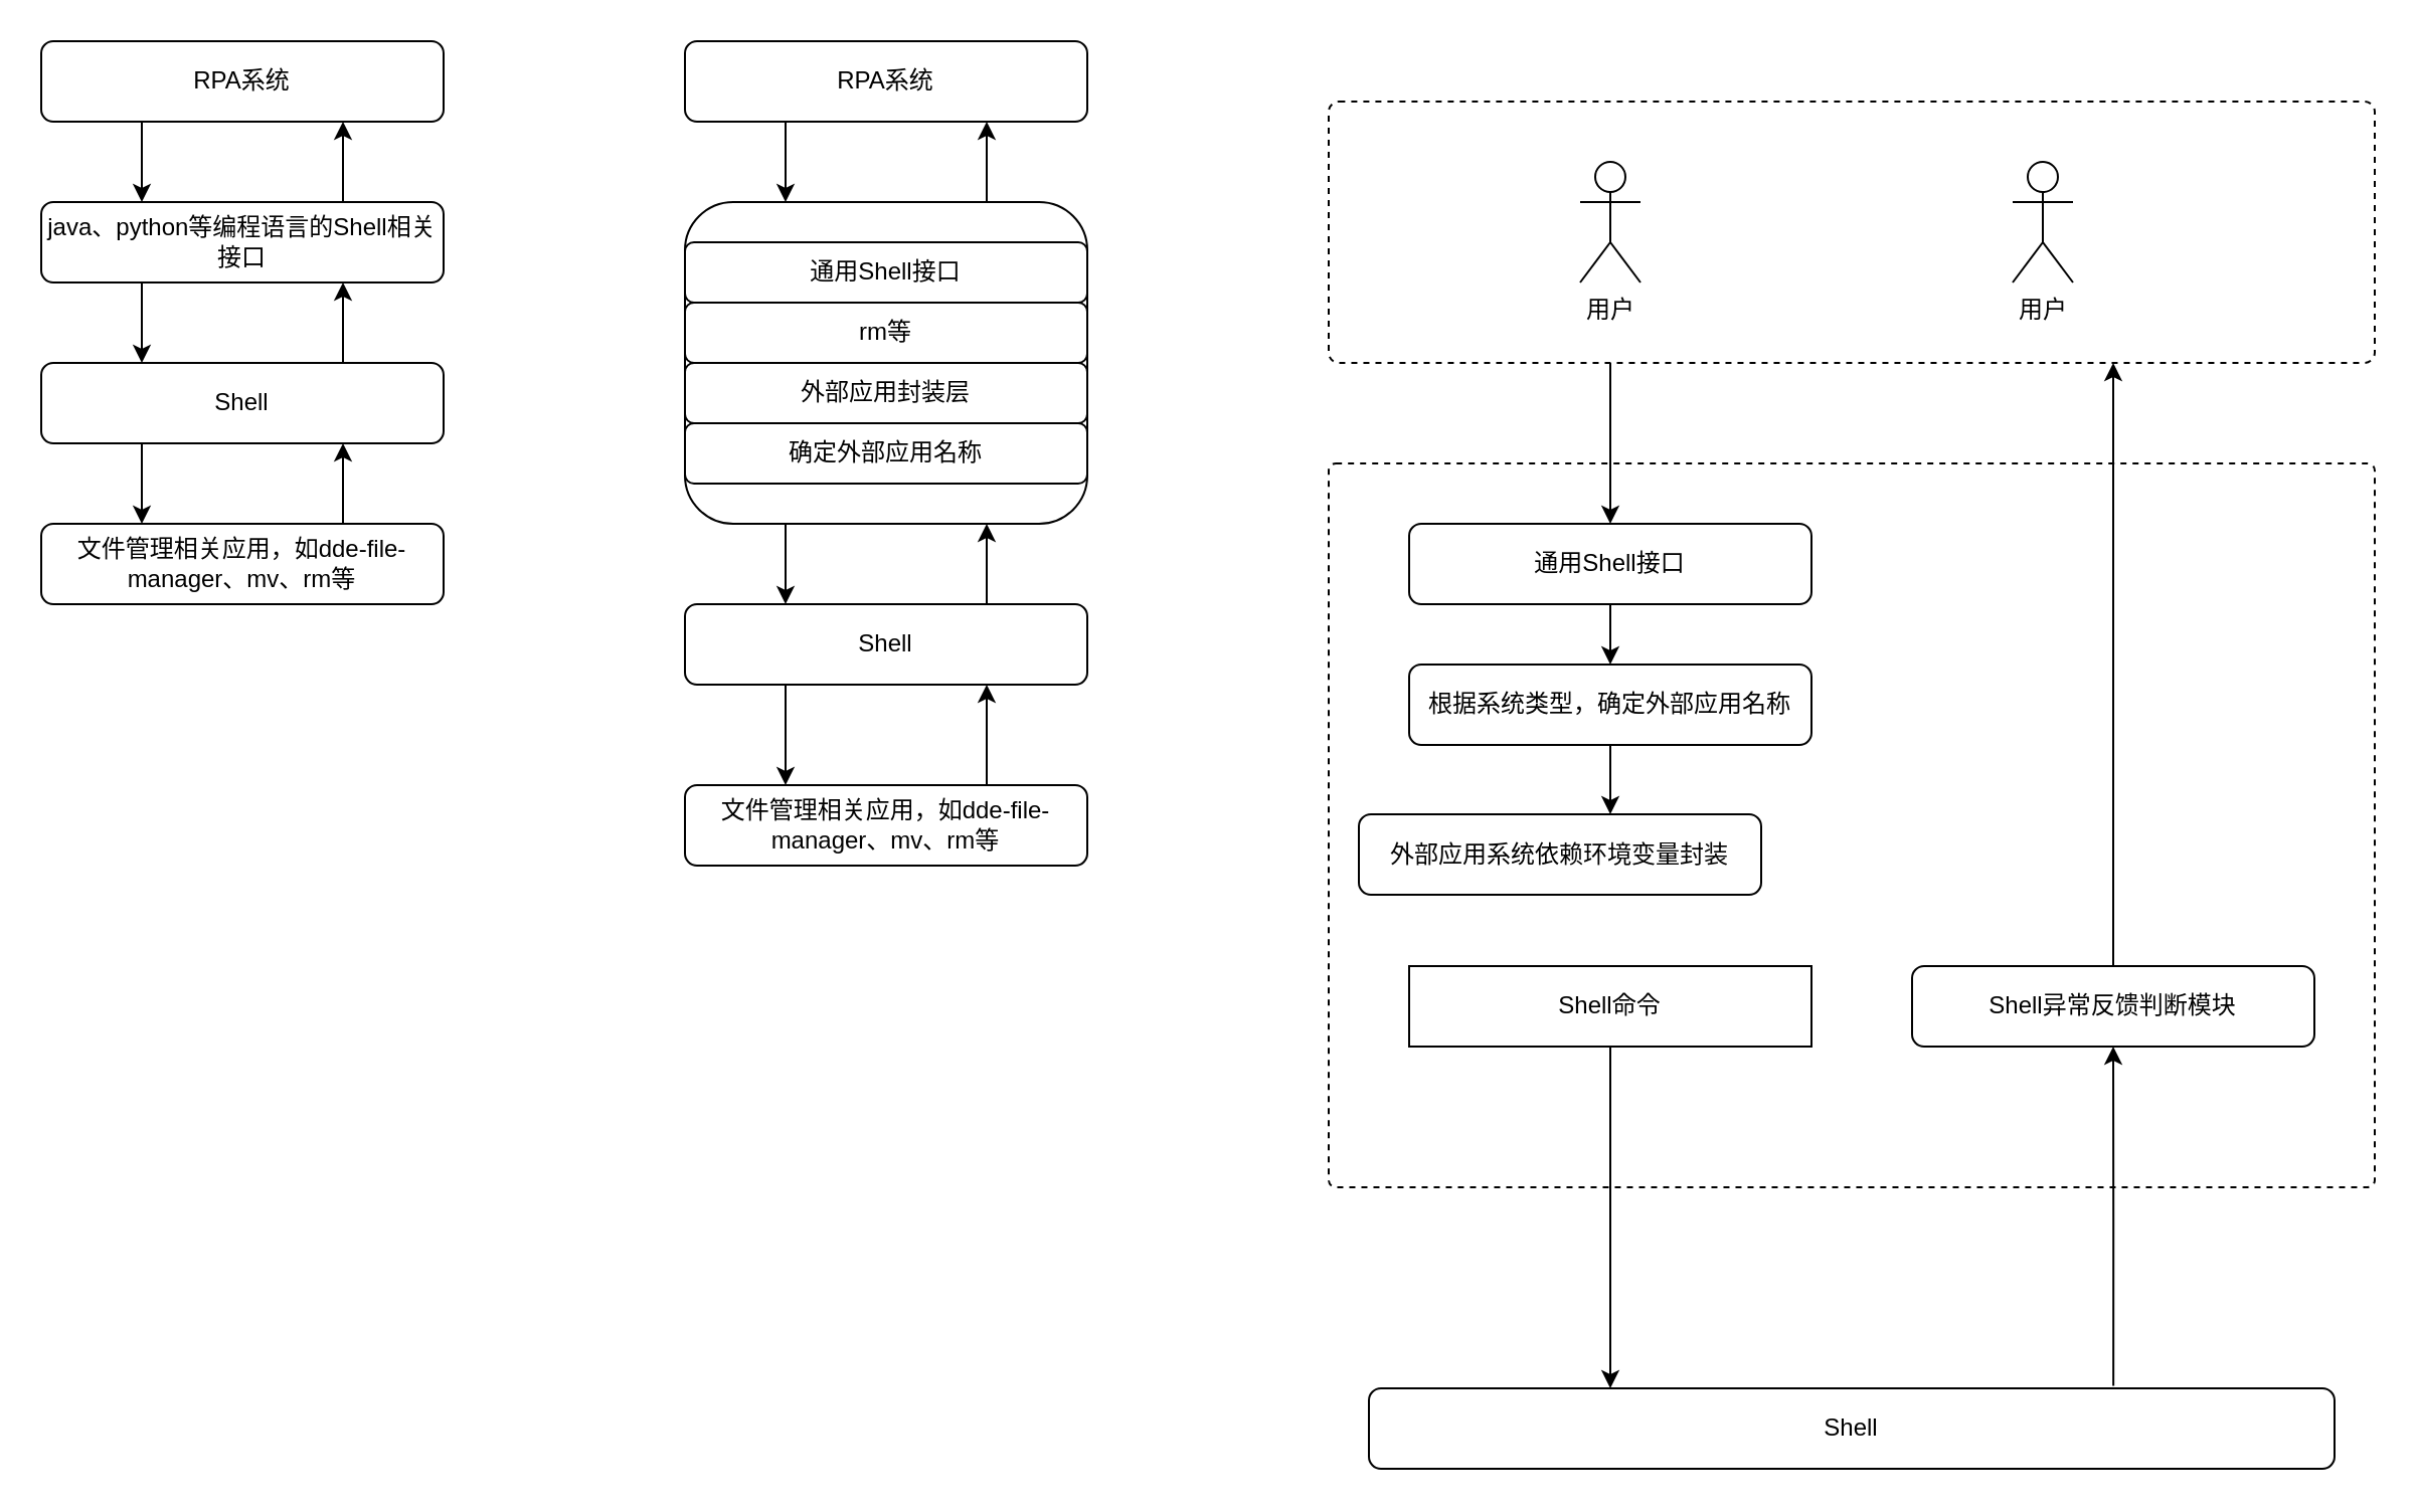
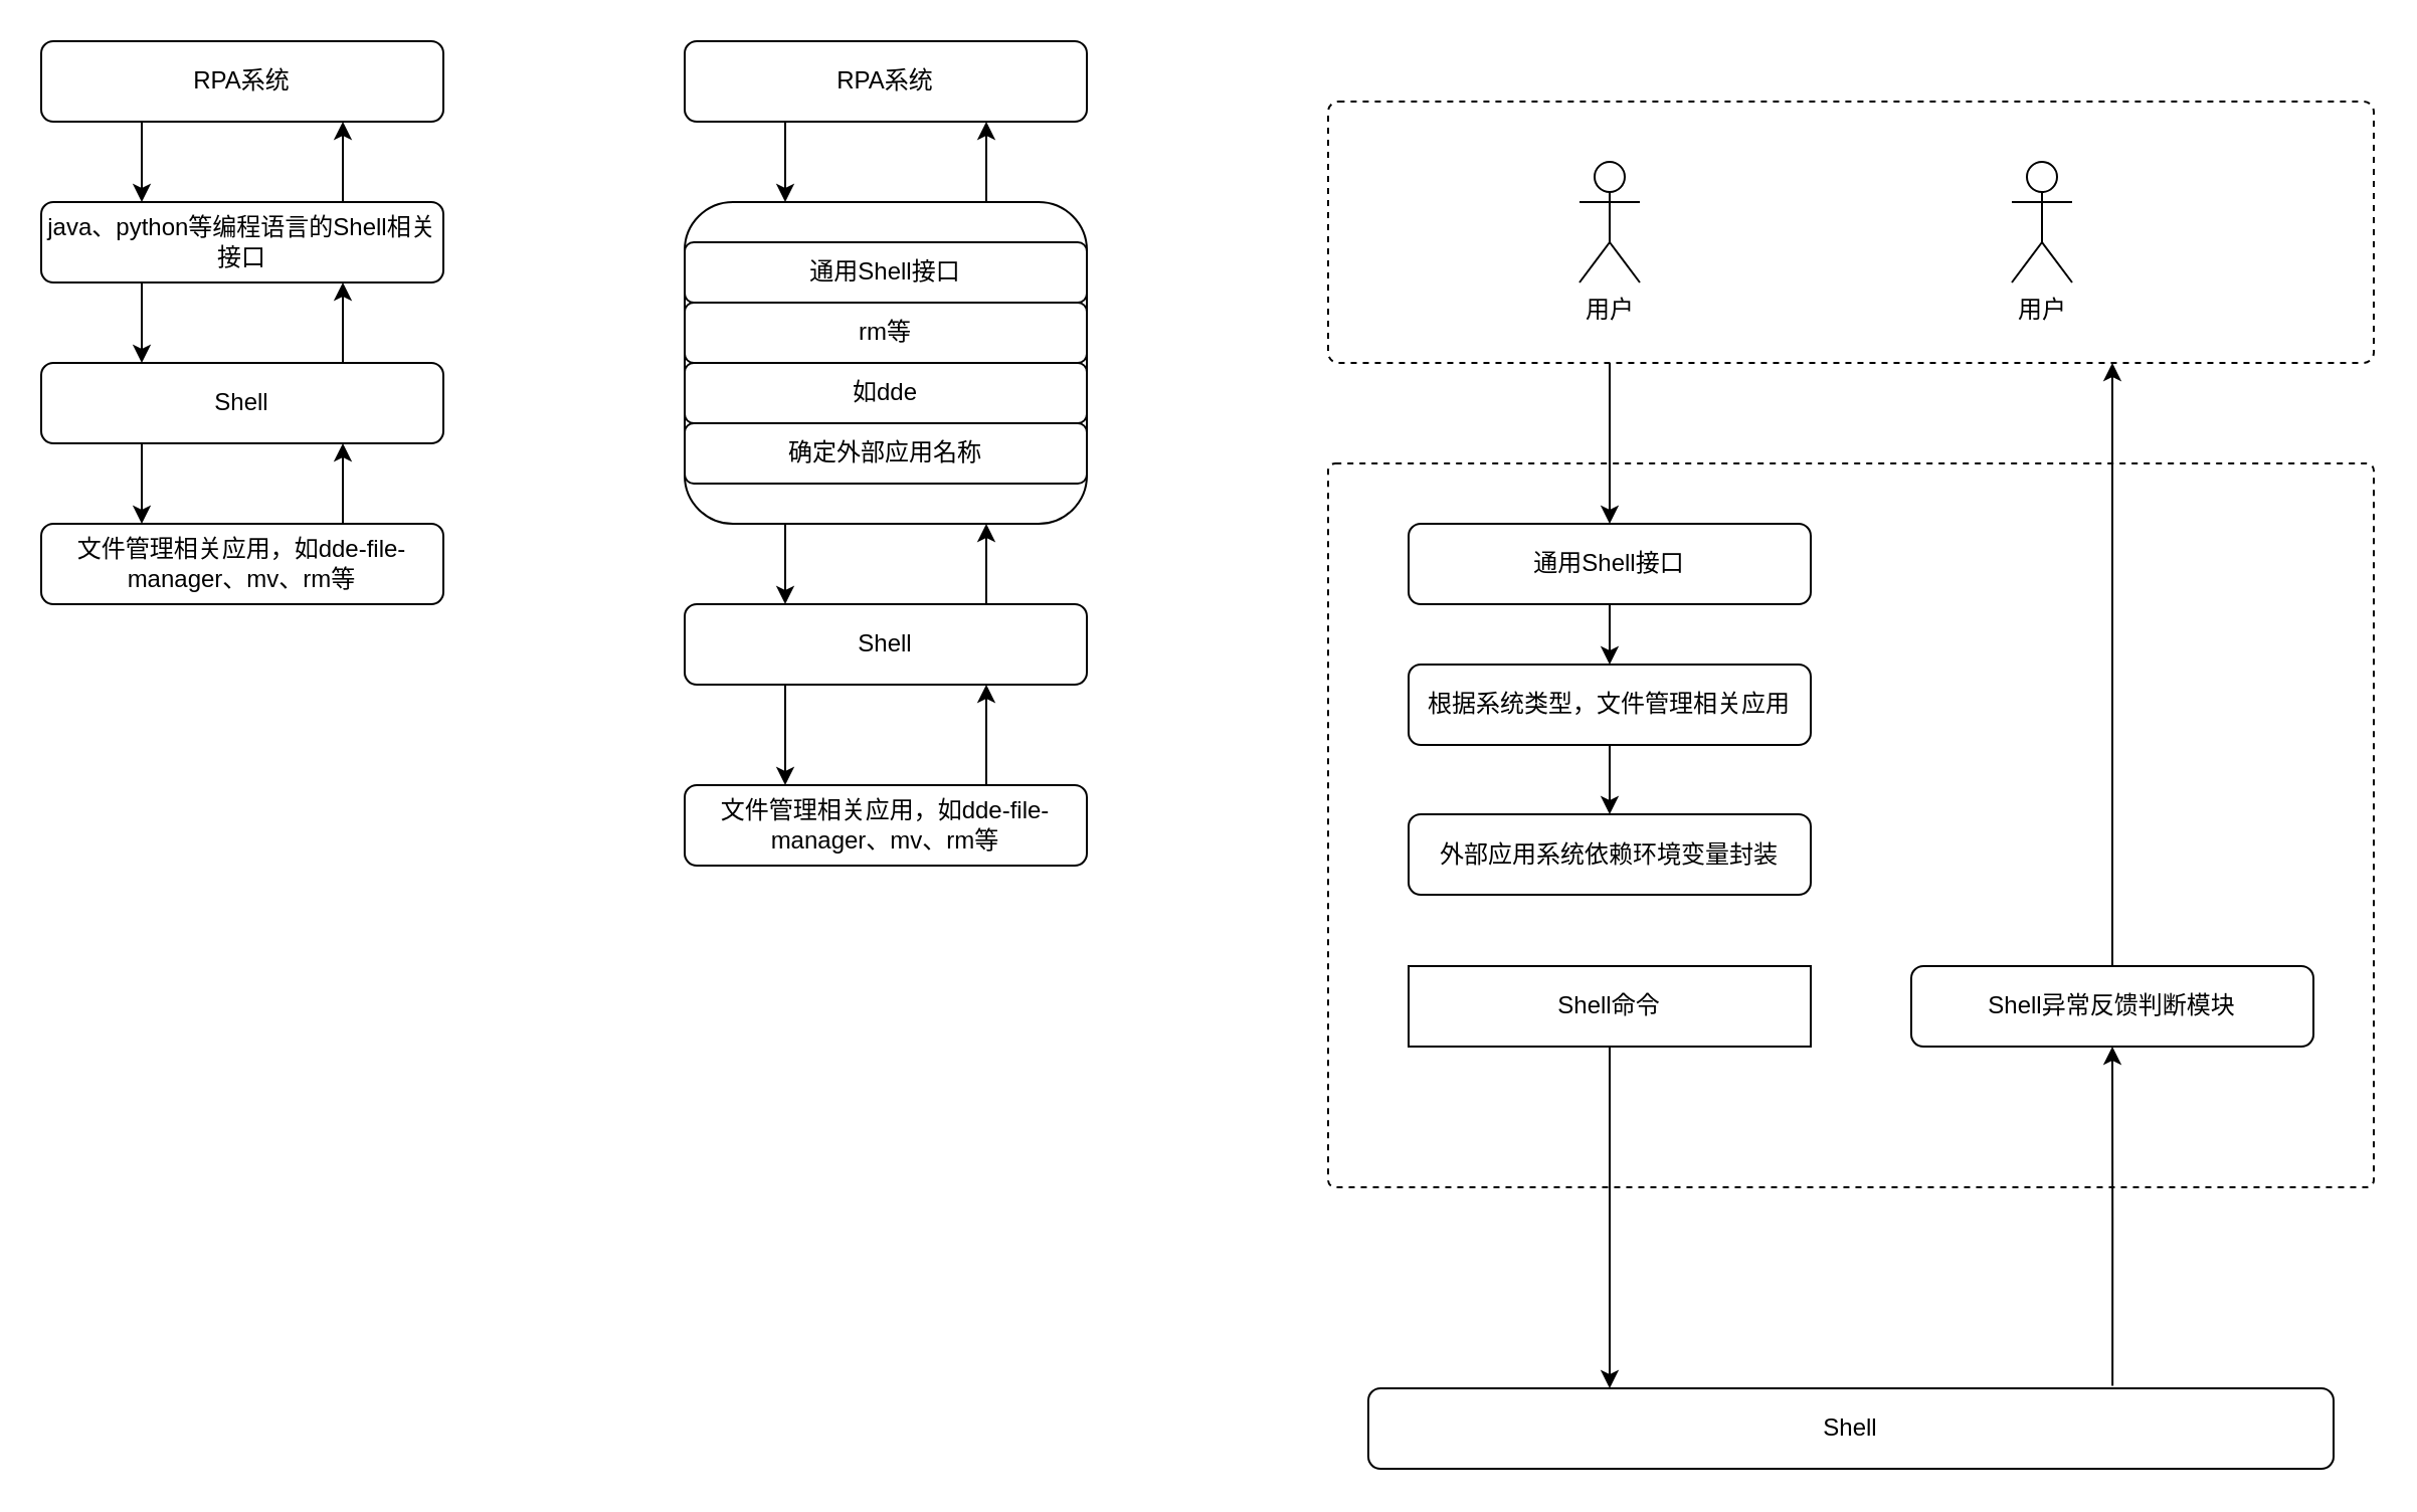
- <mxCell id="28" value="外部应用封装层" style="rounded=1;whiteSpace=wrap;html=1;" vertex="1" parent="1"><mxGeometry x="340" y="180" width="200" height="30" as="geometry" /></mxCell>
+ <mxCell id="28" value="如dde" style="rounded=1;whiteSpace=wrap;html=1;" vertex="1" parent="1"><mxGeometry x="340" y="180" width="200" height="30" as="geometry" /></mxCell>
- <mxCell id="37" value="根据系统类型，确定外部应用名称" style="rounded=1;whiteSpace=wrap;html=1;" vertex="1" parent="1"><mxGeometry x="700" y="330" width="200" height="40" as="geometry" /></mxCell>
+ <mxCell id="37" value="根据系统类型，文件管理相关应用" style="rounded=1;whiteSpace=wrap;html=1;" vertex="1" parent="1"><mxGeometry x="700" y="330" width="200" height="40" as="geometry" /></mxCell>
- <mxCell id="38" value="外部应用系统依赖环境变量封装" style="rounded=1;whiteSpace=wrap;html=1;" vertex="1" parent="1"><mxGeometry x="675" y="404.5" width="200" height="40" as="geometry" /></mxCell>
+ <mxCell id="38" value="外部应用系统依赖环境变量封装" style="rounded=1;whiteSpace=wrap;html=1;" vertex="1" parent="1"><mxGeometry x="700" y="404.5" width="200" height="40" as="geometry" /></mxCell>
